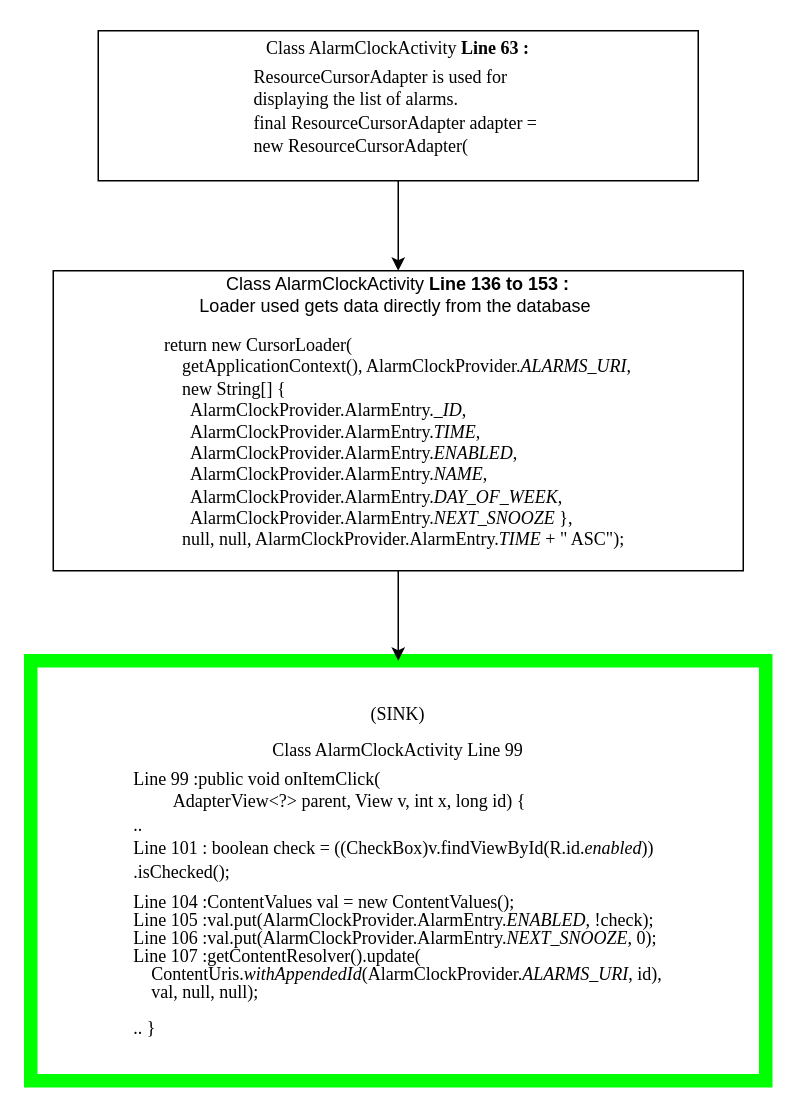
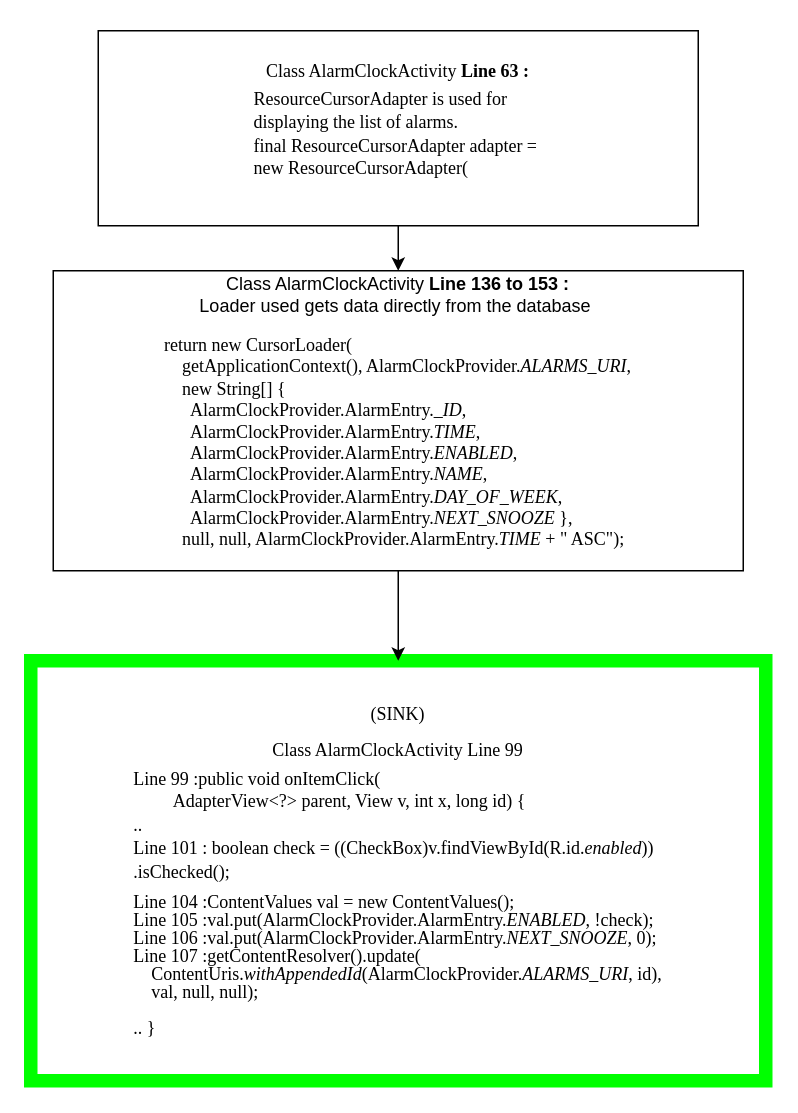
- <mxCell id="4" value="&lt;pre style=&quot;font-family: &amp;#34;menlo&amp;#34; ; line-height: 30%&quot;&gt;&lt;pre style=&quot;font-family: &amp;#34;menlo&amp;#34;&quot;&gt;&lt;font style=&quot;font-size: 12px ; line-height: 100% ; background-color: rgb(255 , 255 , 255)&quot;&gt;Class AlarmClockActivity &lt;b&gt;Line 63 :&lt;/b&gt;&lt;/font&gt;&lt;/pre&gt;&lt;pre style=&quot;text-align: left ; font-family: &amp;#34;menlo&amp;#34;&quot;&gt;&lt;span style=&quot;background-color: rgb(255 , 255 , 255)&quot;&gt;ResourceCursorAdapter is used for &lt;/span&gt;&lt;/pre&gt;&lt;pre style=&quot;text-align: left ; font-family: &amp;#34;menlo&amp;#34;&quot;&gt;&lt;span style=&quot;background-color: rgb(255 , 255 , 255)&quot;&gt;displaying the list of alarms.&lt;/span&gt;&lt;/pre&gt;&lt;pre style=&quot;font-family: &amp;#34;menlo&amp;#34;&quot;&gt;&lt;pre style=&quot;text-align: left ; font-family: &amp;#34;menlo&amp;#34;&quot;&gt;&lt;span style=&quot;background-color: rgb(255 , 255 , 255)&quot;&gt;final ResourceCursorAdapter adapter = &lt;/span&gt;&lt;/pre&gt;&lt;pre style=&quot;text-align: left ; font-family: &amp;#34;menlo&amp;#34;&quot;&gt;&lt;span style=&quot;background-color: rgb(255 , 255 , 255)&quot;&gt;new ResourceCursorAdapter(&lt;/span&gt;&lt;/pre&gt;&lt;span style=&quot;background-color: rgb(255 , 255 , 255)&quot;&gt;&lt;br&gt;&lt;/span&gt;&lt;/pre&gt;&lt;/pre&gt;" style="rounded=0;whiteSpace=wrap;html=1;strokeWidth=1;" vertex="1" parent="1"><mxGeometry x="65" y="20" width="400" height="100" as="geometry" /></mxCell>
+ <mxCell id="4" value="&lt;pre style=&quot;font-family: &amp;#34;menlo&amp;#34; ; line-height: 30%&quot;&gt;&lt;pre style=&quot;font-family: &amp;#34;menlo&amp;#34;&quot;&gt;&lt;font style=&quot;font-size: 12px ; line-height: 100% ; background-color: rgb(255 , 255 , 255)&quot;&gt;Class AlarmClockActivity &lt;b&gt;Line 63 :&lt;/b&gt;&lt;/font&gt;&lt;/pre&gt;&lt;pre style=&quot;text-align: left ; font-family: &amp;#34;menlo&amp;#34;&quot;&gt;&lt;span style=&quot;background-color: rgb(255 , 255 , 255)&quot;&gt;ResourceCursorAdapter is used for &lt;/span&gt;&lt;/pre&gt;&lt;pre style=&quot;text-align: left ; font-family: &amp;#34;menlo&amp;#34;&quot;&gt;&lt;span style=&quot;background-color: rgb(255 , 255 , 255)&quot;&gt;displaying the list of alarms.&lt;/span&gt;&lt;/pre&gt;&lt;pre style=&quot;font-family: &amp;#34;menlo&amp;#34;&quot;&gt;&lt;pre style=&quot;text-align: left ; font-family: &amp;#34;menlo&amp;#34;&quot;&gt;&lt;span style=&quot;background-color: rgb(255 , 255 , 255)&quot;&gt;final ResourceCursorAdapter adapter = &lt;/span&gt;&lt;/pre&gt;&lt;pre style=&quot;text-align: left ; font-family: &amp;#34;menlo&amp;#34;&quot;&gt;&lt;span style=&quot;background-color: rgb(255 , 255 , 255)&quot;&gt;new ResourceCursorAdapter(&lt;/span&gt;&lt;/pre&gt;&lt;span style=&quot;background-color: rgb(255 , 255 , 255)&quot;&gt;&lt;br&gt;&lt;/span&gt;&lt;/pre&gt;&lt;/pre&gt;" style="rounded=0;whiteSpace=wrap;html=1;strokeWidth=1;" vertex="1" parent="1"><mxGeometry x="65" y="20" width="400" height="130" as="geometry" /></mxCell>
